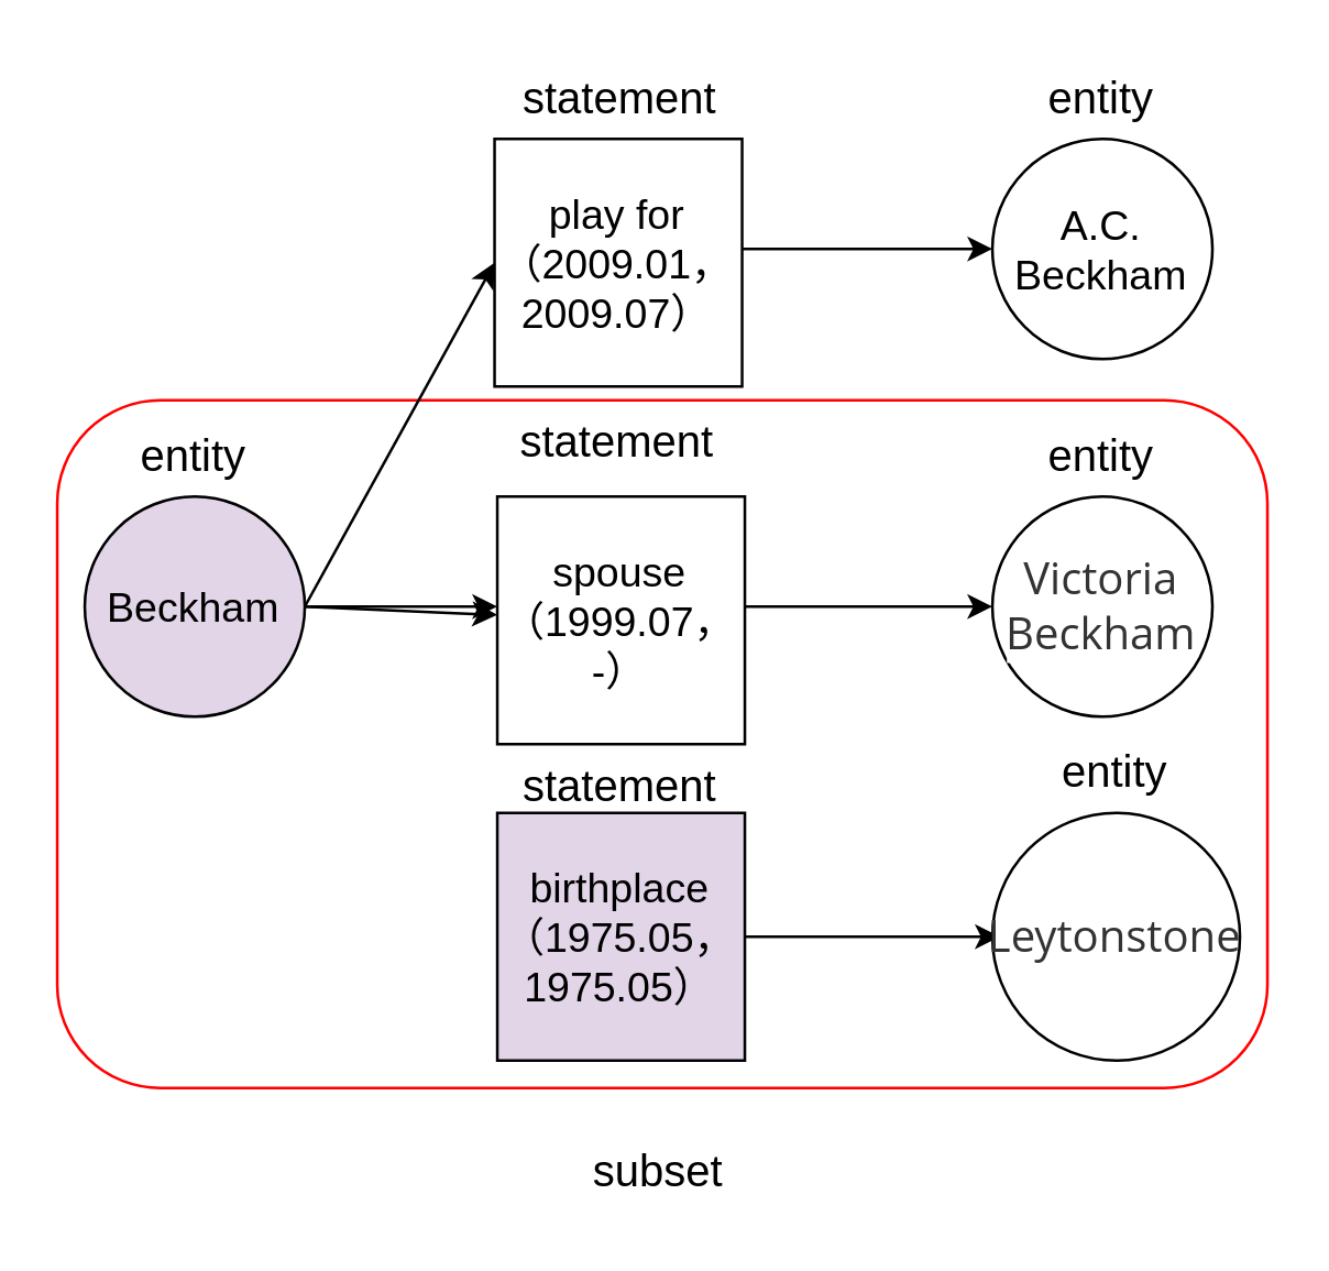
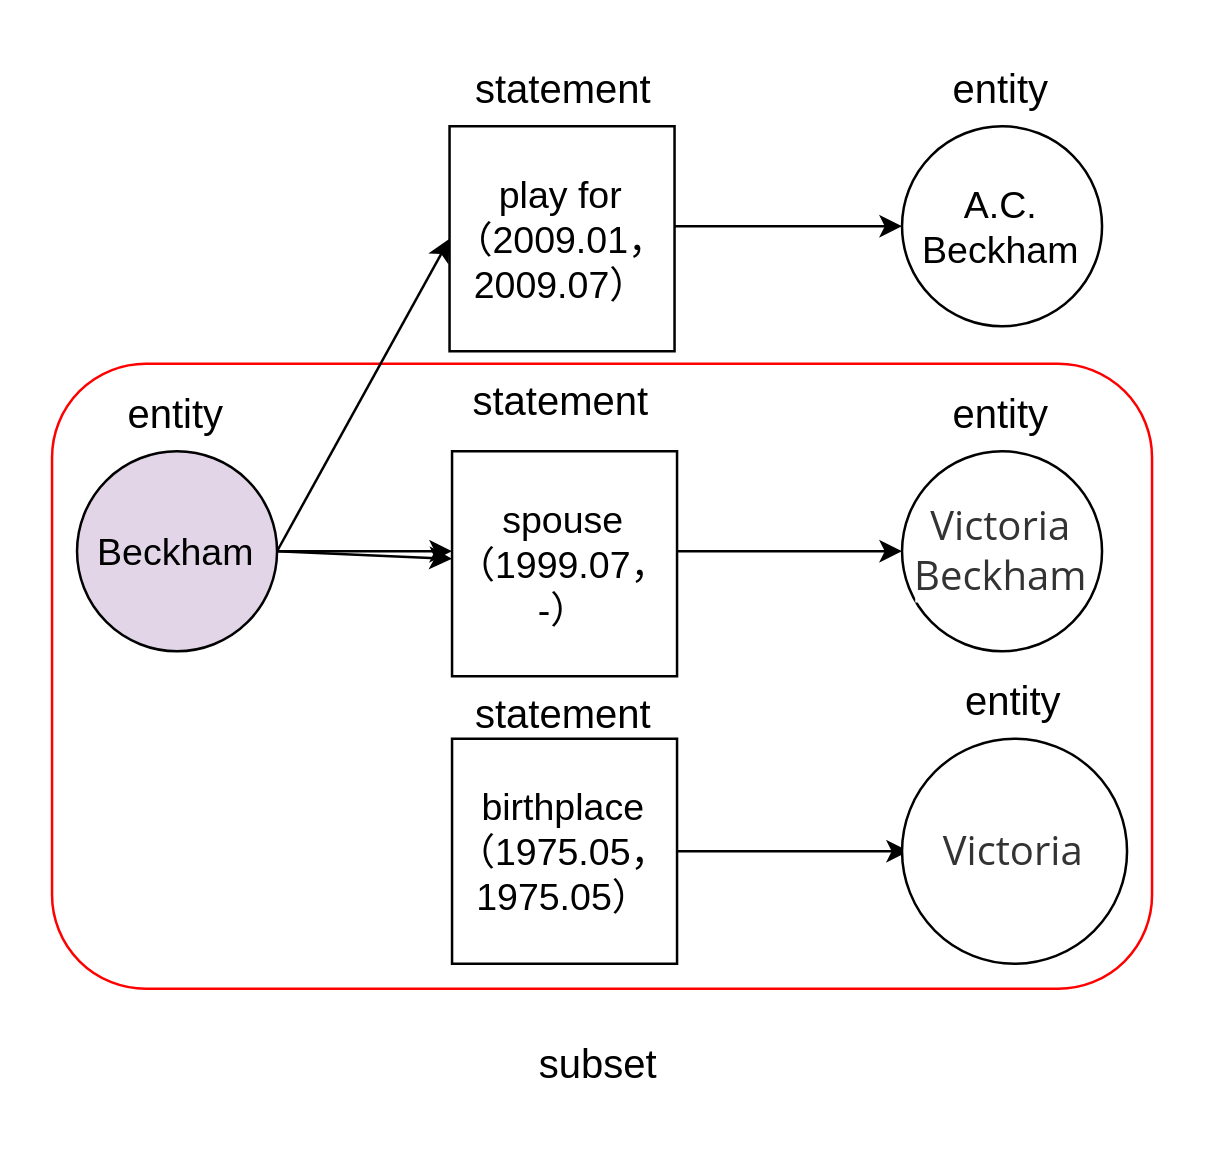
- <mxCell id="20" value="birthplace&lt;br&gt;（1975.05，&lt;br&gt;1975.05）" style="whiteSpace=wrap;html=1;aspect=fixed;fontSize=15;fillColor=#e1d5e7;" vertex="1" parent="1"><mxGeometry x="180.223" y="295" width="90" height="90" as="geometry" /></mxCell>
+ <mxCell id="20" value="birthplace&lt;br&gt;（1975.05，&lt;br&gt;1975.05）" style="whiteSpace=wrap;html=1;aspect=fixed;fontSize=15;" vertex="1" parent="1"><mxGeometry x="180.223" y="295" width="90" height="90" as="geometry" /></mxCell>
- <mxCell id="22" value="&lt;font color=&quot;#333333&quot; face=&quot;open sans, clear sans, helvetica neue, helvetica, arial, sans-serif&quot;&gt;&lt;span style=&quot;font-size: 16px&quot;&gt;Leytonstone&lt;/span&gt;&lt;/font&gt;" style="ellipse;whiteSpace=wrap;html=1;aspect=fixed;fontSize=15;" vertex="1" parent="1"><mxGeometry x="360.22" y="295" width="90" height="90" as="geometry" /></mxCell>
+ <mxCell id="22" value="&lt;font color=&quot;#333333&quot; face=&quot;open sans, clear sans, helvetica neue, helvetica, arial, sans-serif&quot;&gt;&lt;span style=&quot;font-size: 16px&quot;&gt;Victoria&lt;/span&gt;&lt;/font&gt;" style="ellipse;whiteSpace=wrap;html=1;aspect=fixed;fontSize=15;" vertex="1" parent="1"><mxGeometry x="360.22" y="295" width="90" height="90" as="geometry" /></mxCell>
